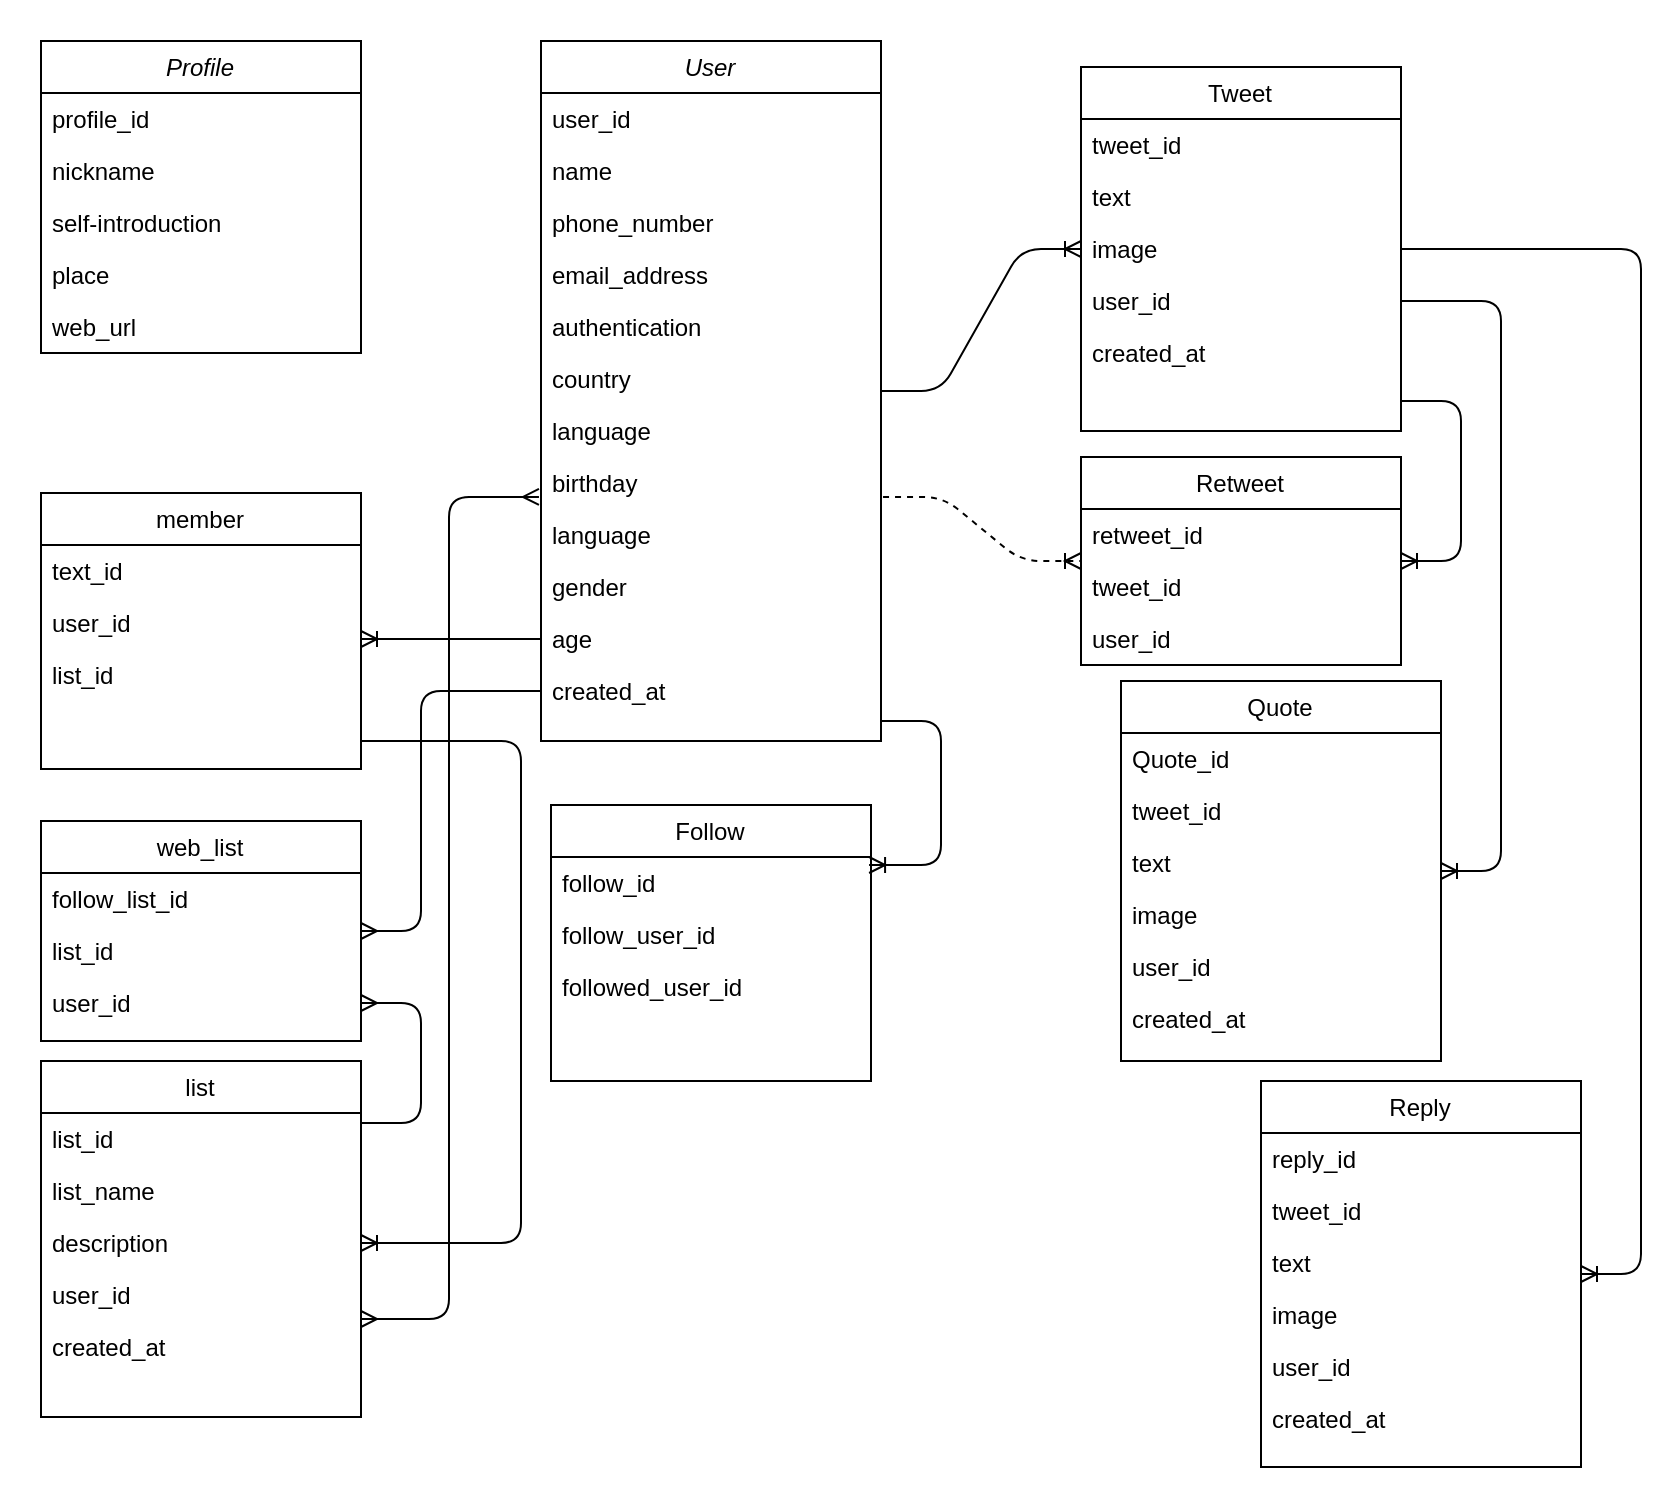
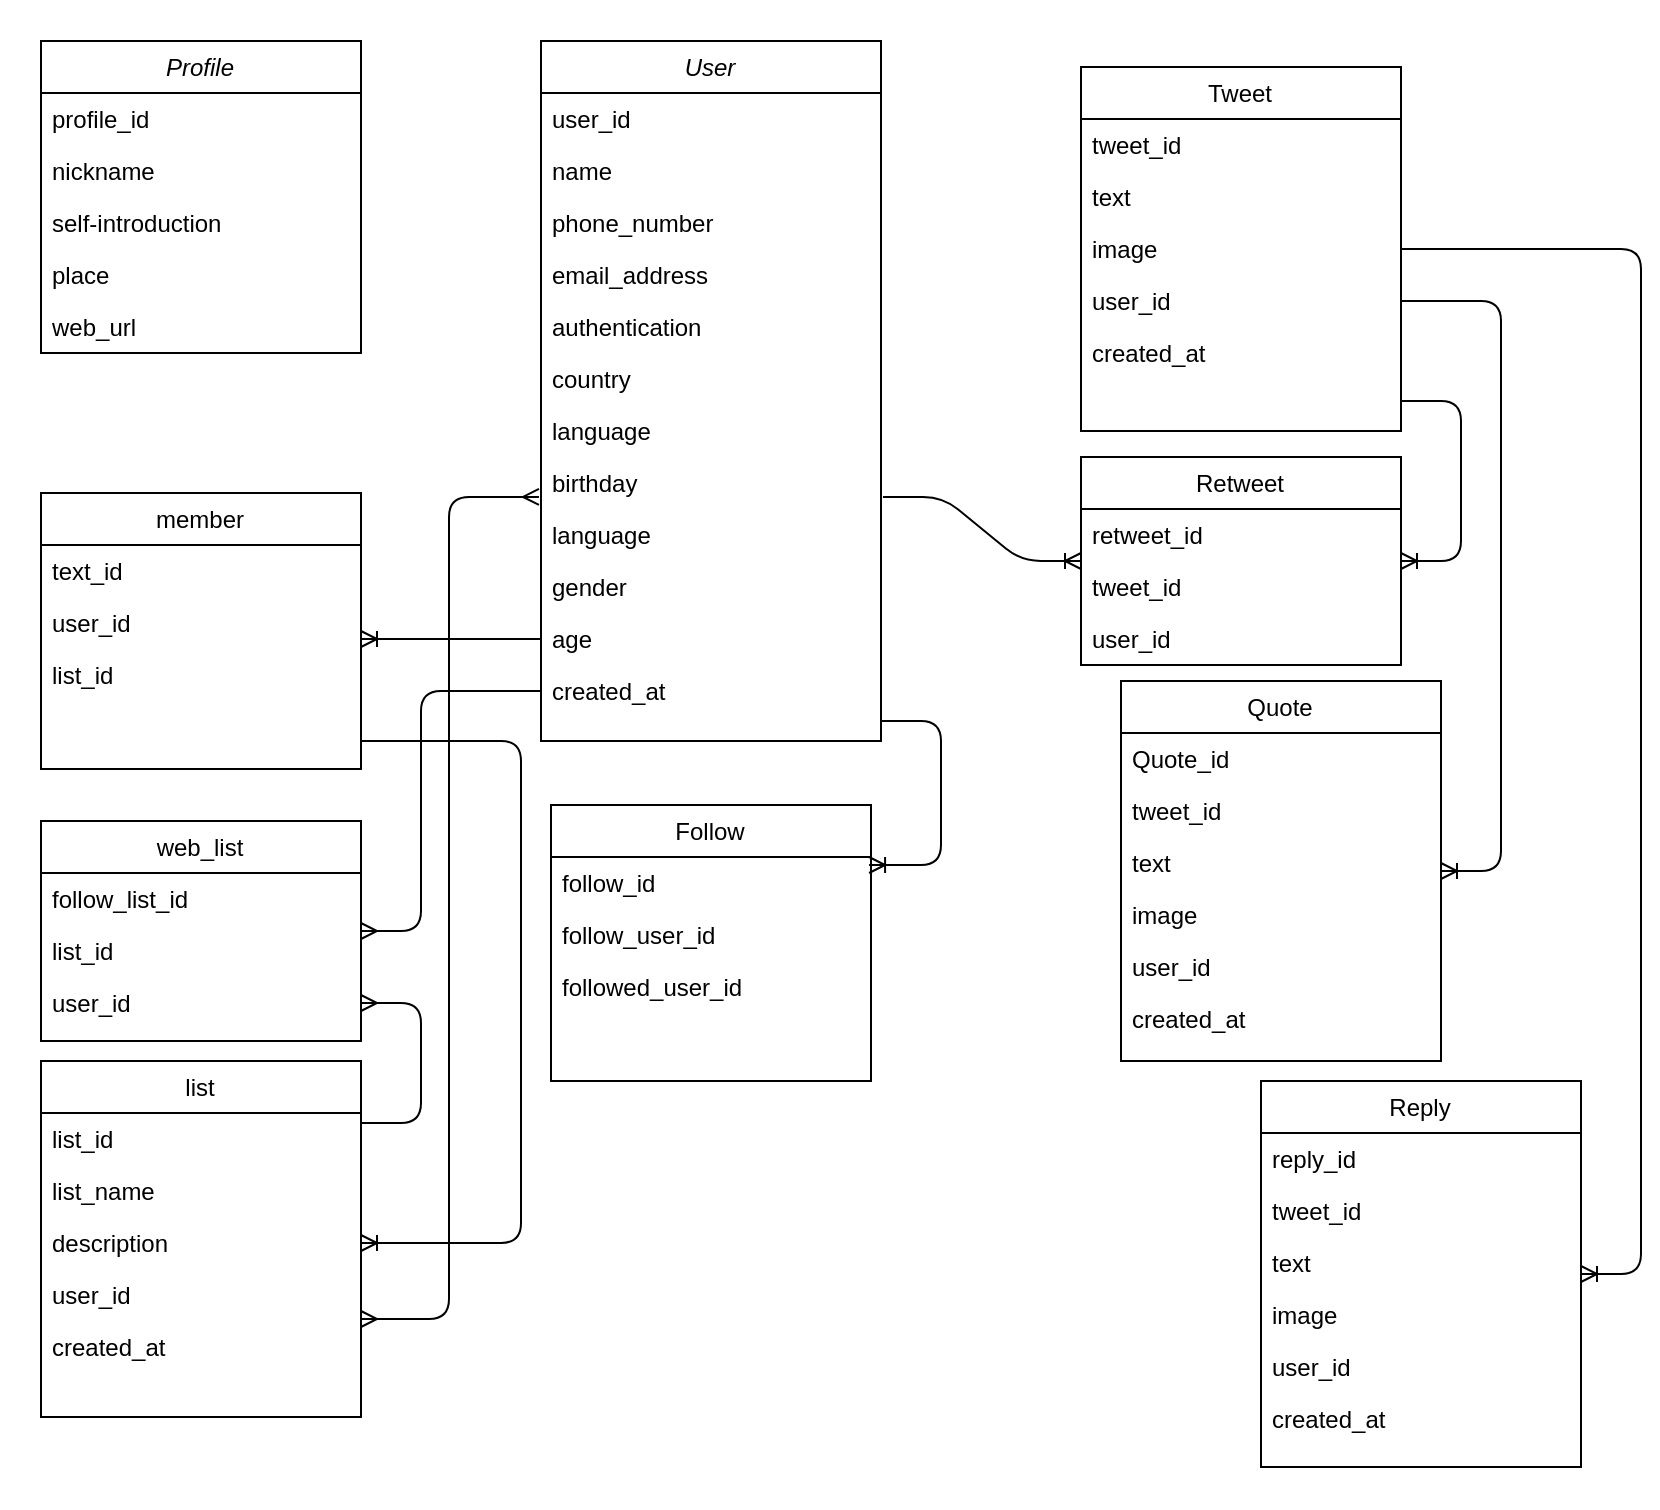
- <mxCell id="55" value="" style="edgeStyle=entityRelationEdgeStyle;fontSize=12;html=1;endArrow=ERoneToMany;" parent="1" source="25" target="19" edge="1"><mxGeometry width="100" height="100" relative="1" as="geometry"><mxPoint x="410" y="270" as="sourcePoint" /><mxPoint x="510" y="170" as="targetPoint" /></mxGeometry></mxCell>
- <mxCell id="56" value="" style="edgeStyle=entityRelationEdgeStyle;fontSize=12;html=1;endArrow=ERoneToMany;exitX=1.006;exitY=0.769;exitDx=0;exitDy=0;exitPerimeter=0;dashed=1;" parent="1" source="33" target="15" edge="1"><mxGeometry width="100" height="100" relative="1" as="geometry"><mxPoint x="410" y="420" as="sourcePoint" /><mxPoint x="510" y="320" as="targetPoint" /></mxGeometry></mxCell>
+ <mxCell id="56" value="" style="edgeStyle=entityRelationEdgeStyle;fontSize=12;html=1;endArrow=ERoneToMany;exitX=1.006;exitY=0.769;exitDx=0;exitDy=0;exitPerimeter=0;" parent="1" source="33" target="15" edge="1"><mxGeometry width="100" height="100" relative="1" as="geometry"><mxPoint x="410" y="420" as="sourcePoint" /><mxPoint x="510" y="320" as="targetPoint" /></mxGeometry></mxCell>
